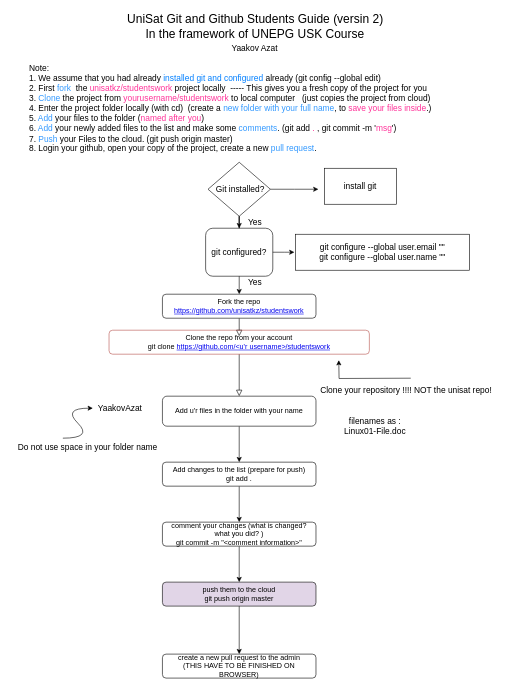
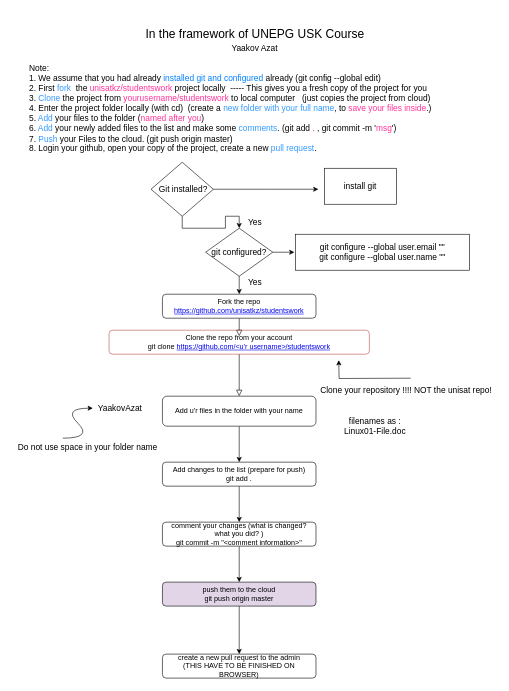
- <mxCell id="4" value="UniSat Git and Github Students Guide (versin 2)" style="text;html=1;strokeColor=none;fillColor=none;align=center;verticalAlign=middle;whiteSpace=wrap;rounded=0;fontSize=20;" vertex="1" parent="1"><mxGeometry x="100" y="20" width="650" height="20" as="geometry" /></mxCell>
- <mxCell id="27" value="&amp;nbsp;Git installed?" style="rhombus;whiteSpace=wrap;html=1;fillColor=none;fontSize=14;align=center;" vertex="1" parent="1"><mxGeometry x="346" y="270" width="104" height="90" as="geometry" /></mxCell>
+ <mxCell id="27" value="&amp;nbsp;Git installed?" style="rhombus;whiteSpace=wrap;html=1;fillColor=none;fontSize=14;align=center;" vertex="1" parent="1"><mxGeometry x="251" y="270" width="104" height="90" as="geometry" /></mxCell>
- <mxCell id="30" value="git configured?" style="whiteSpace=wrap;html=1;fillColor=none;fontSize=14;align=center;rounded=1;" vertex="1" parent="1"><mxGeometry x="342" y="380" width="112" height="80" as="geometry" /></mxCell>
+ <mxCell id="30" value="git configured?" style="rhombus;whiteSpace=wrap;html=1;fillColor=none;fontSize=14;align=center;" vertex="1" parent="1"><mxGeometry x="342" y="380" width="112" height="80" as="geometry" /></mxCell>
